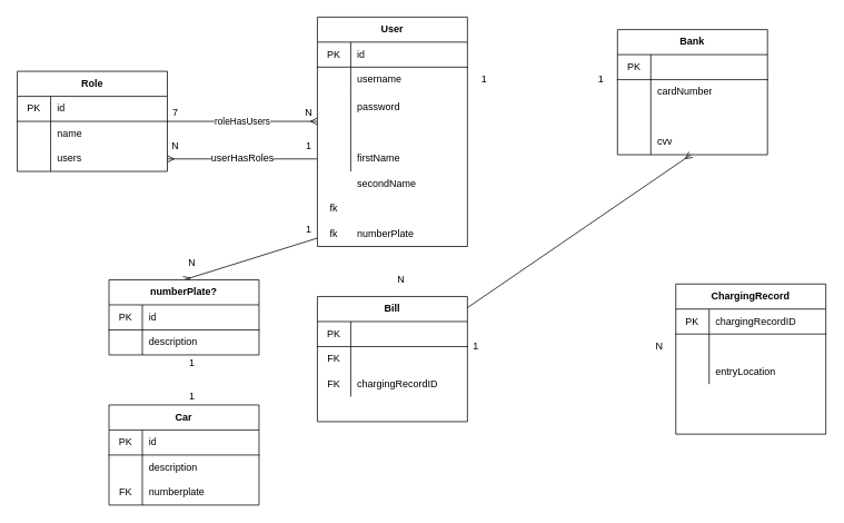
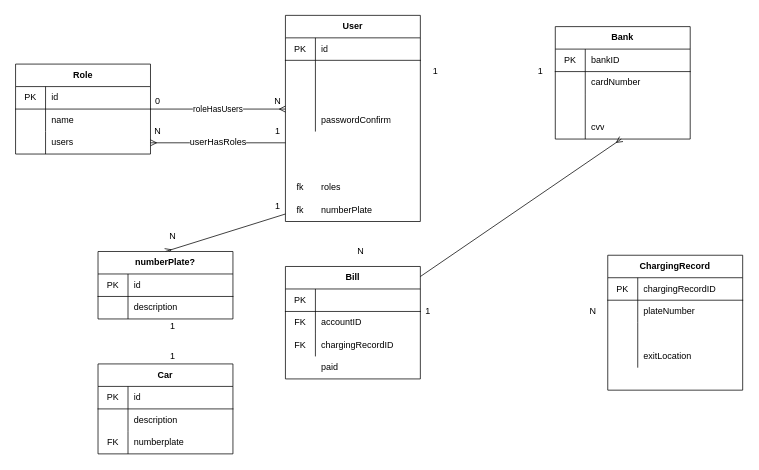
+ <mxCell id="5" value="bankID" style="shape=partialRectangle;html=1;whiteSpace=wrap;connectable=0;fillColor=none;top=0;left=0;bottom=0;right=0;align=left;spacingLeft=6;overflow=hidden;" parent="3" vertex="1"><mxGeometry x="40" width="140" height="30" as="geometry" /></mxCell>
- <mxCell id="20" value="username" style="shape=partialRectangle;html=1;whiteSpace=wrap;connectable=0;fillColor=none;top=0;left=0;bottom=0;right=0;align=left;spacingLeft=6;overflow=hidden;" parent="18" vertex="1"><mxGeometry x="40" width="140" height="30" as="geometry" /></mxCell>
- <mxCell id="23" value="password" style="shape=partialRectangle;html=1;whiteSpace=wrap;connectable=0;fillColor=none;top=0;left=0;bottom=0;right=0;align=left;spacingLeft=6;overflow=hidden;" parent="21" vertex="1"><mxGeometry x="40" width="140" height="35" as="geometry" /></mxCell>
- <mxCell id="79" value="7" style="text;html=1;strokeColor=none;fillColor=none;align=center;verticalAlign=middle;whiteSpace=wrap;rounded=0;" vertex="1" parent="1"><mxGeometry x="190" y="125" width="40" height="20" as="geometry" /></mxCell>
+ <mxCell id="79" value="0" style="text;html=1;strokeColor=none;fillColor=none;align=center;verticalAlign=middle;whiteSpace=wrap;rounded=0;" vertex="1" parent="1"><mxGeometry x="190" y="125" width="40" height="20" as="geometry" /></mxCell>
+ <mxCell id="26" value="passwordConfirm" style="shape=partialRectangle;html=1;whiteSpace=wrap;connectable=0;fillColor=none;top=0;left=0;bottom=0;right=0;align=left;spacingLeft=6;overflow=hidden;" parent="24" vertex="1"><mxGeometry x="40" width="140" height="30" as="geometry" /></mxCell>
- <mxCell id="29" value="firstName" style="shape=partialRectangle;html=1;whiteSpace=wrap;connectable=0;fillColor=none;top=0;left=0;bottom=0;right=0;align=left;spacingLeft=6;overflow=hidden;" parent="27" vertex="1"><mxGeometry x="40" width="140" height="30" as="geometry" /></mxCell>
- <mxCell id="62" value="secondName" style="shape=partialRectangle;html=1;whiteSpace=wrap;connectable=0;fillColor=none;top=0;left=0;bottom=0;right=0;align=left;spacingLeft=6;overflow=hidden;" vertex="1" parent="61"><mxGeometry x="40" width="140" height="30" as="geometry" /></mxCell>
+ <mxCell id="63" value="roles" style="shape=partialRectangle;html=1;whiteSpace=wrap;connectable=0;fillColor=none;top=0;left=0;bottom=0;right=0;align=left;spacingLeft=6;overflow=hidden;" vertex="1" parent="1"><mxGeometry x="420" y="235" width="140" height="30" as="geometry" /></mxCell>
+ <mxCell id="52" value="plateNumber" style="shape=partialRectangle;html=1;whiteSpace=wrap;connectable=0;fillColor=none;top=0;left=0;bottom=0;right=0;align=left;spacingLeft=6;overflow=hidden;" parent="50" vertex="1"><mxGeometry x="40" width="140" height="30" as="geometry" /></mxCell>
+ <mxCell id="37" value="accountID" style="shape=partialRectangle;html=1;whiteSpace=wrap;connectable=0;fillColor=none;top=0;left=0;bottom=0;right=0;align=left;spacingLeft=6;overflow=hidden;" parent="35" vertex="1"><mxGeometry x="40" width="140" height="30" as="geometry" /></mxCell>
- <mxCell id="55" value="entryLocation" style="shape=partialRectangle;html=1;whiteSpace=wrap;connectable=0;fillColor=none;top=0;left=0;bottom=0;right=0;align=left;spacingLeft=6;overflow=hidden;" parent="53" vertex="1"><mxGeometry x="40" width="140" height="30" as="geometry" /></mxCell>
+ <mxCell id="58" value="exitLocation" style="shape=partialRectangle;html=1;whiteSpace=wrap;connectable=0;fillColor=none;top=0;left=0;bottom=0;right=0;align=left;spacingLeft=6;overflow=hidden;" parent="56" vertex="1"><mxGeometry x="40" width="140" height="30" as="geometry" /></mxCell>
+ <mxCell id="45" value="paid" style="shape=partialRectangle;html=1;whiteSpace=wrap;connectable=0;fillColor=none;top=0;left=0;bottom=0;right=0;align=left;spacingLeft=6;overflow=hidden;" parent="1" vertex="1"><mxGeometry x="420" y="475" width="140" height="30" as="geometry" /></mxCell>
